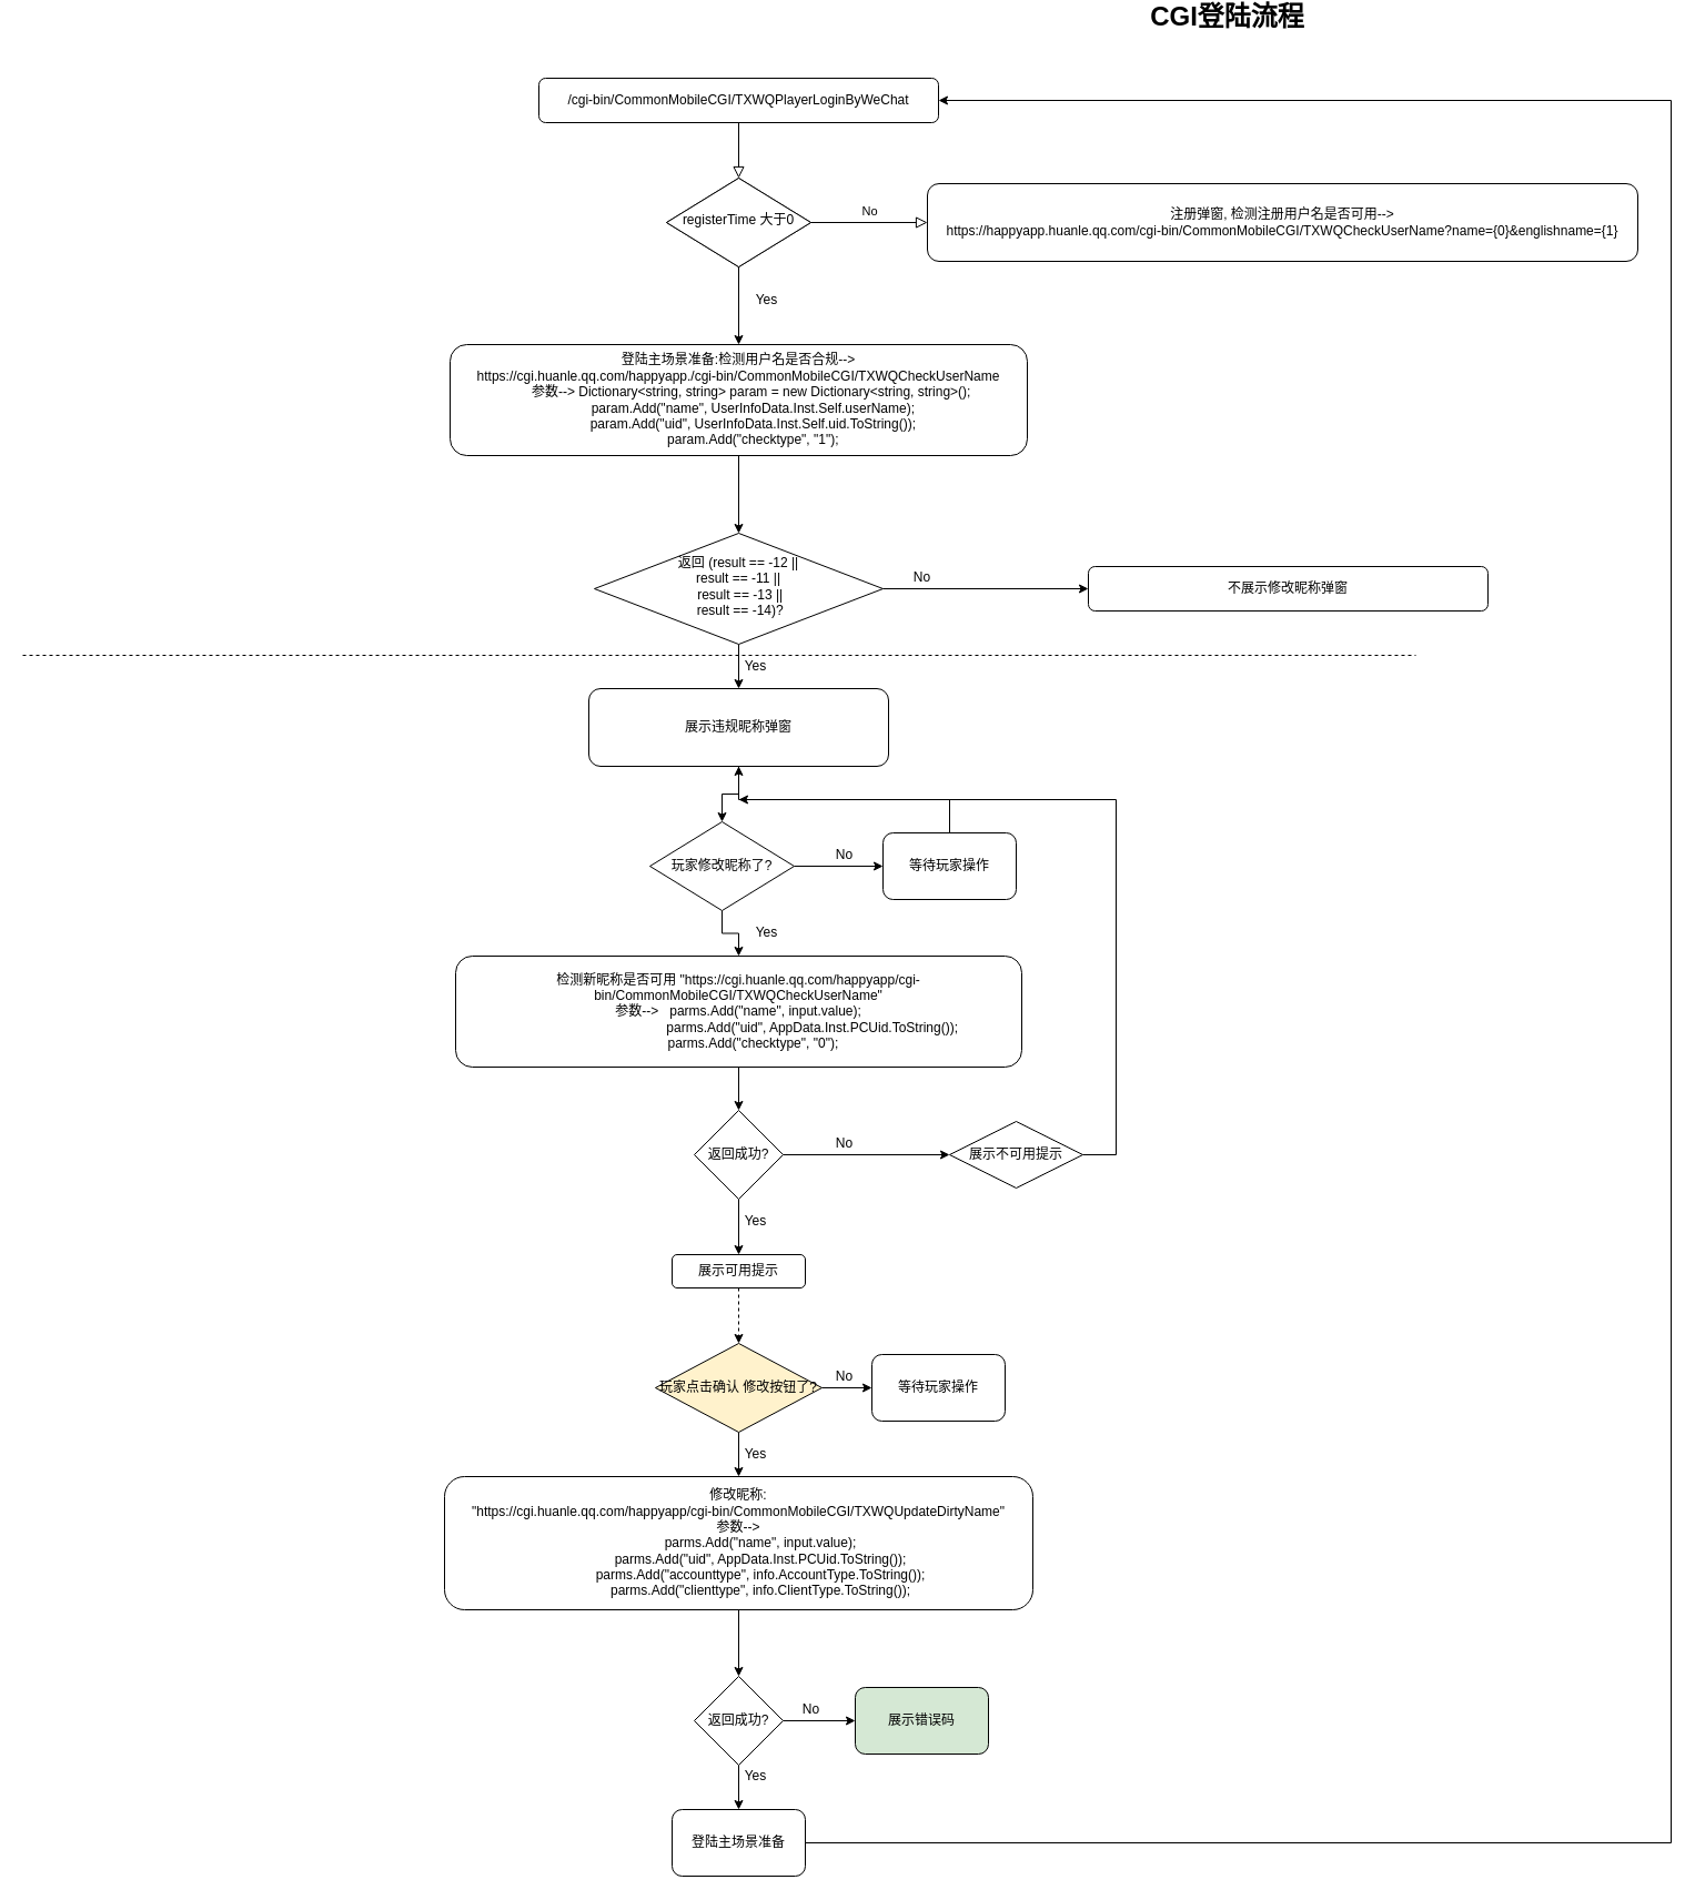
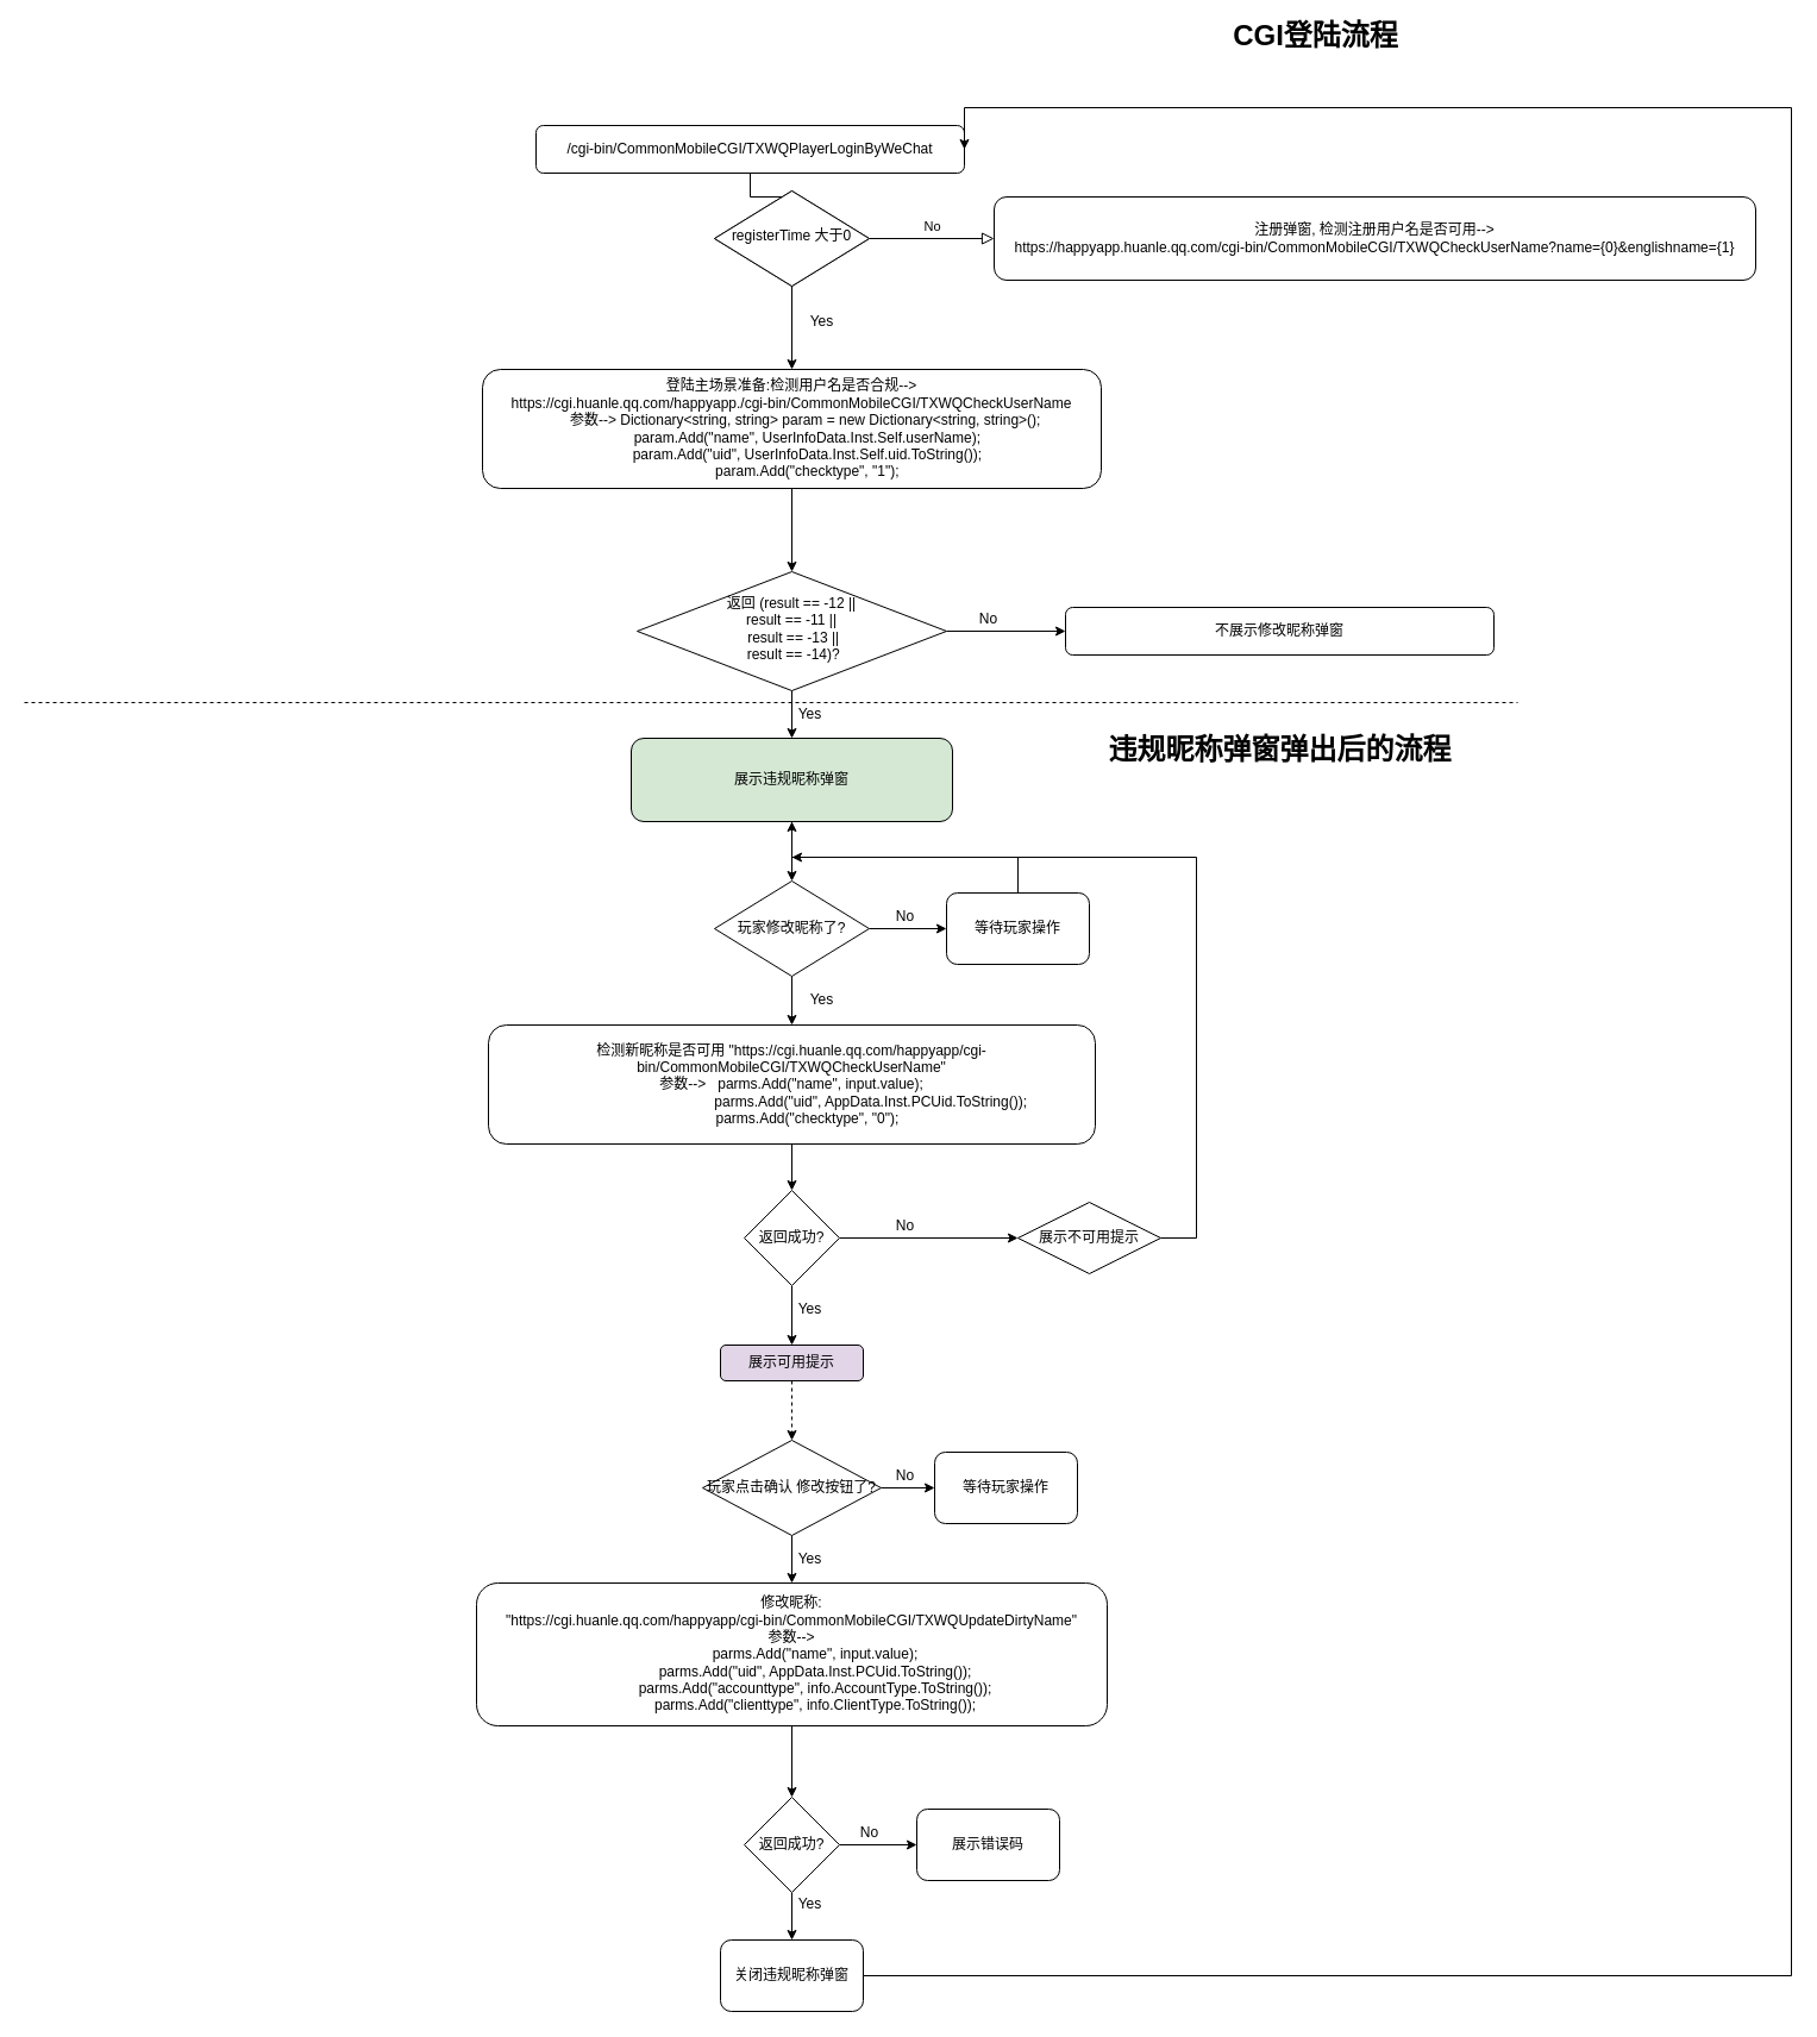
- <mxCell id="56" value="&lt;span&gt;&lt;font style=&quot;font-size: 24px&quot;&gt;&lt;b&gt;CGI登陆流程&lt;/b&gt;&lt;/font&gt;&lt;/span&gt;" style="text;html=1;align=center;verticalAlign=middle;resizable=0;points=[];autosize=1;strokeColor=none;fillColor=none;" vertex="1" parent="1"><mxGeometry x="1030" y="5" width="150" height="20" as="geometry" /></mxCell>
+ <mxCell id="56" value="&lt;span&gt;&lt;font style=&quot;font-size: 24px&quot;&gt;&lt;b&gt;CGI登陆流程&lt;/b&gt;&lt;/font&gt;&lt;/span&gt;" style="text;html=1;align=center;verticalAlign=middle;resizable=0;points=[];autosize=1;strokeColor=none;fillColor=none;" vertex="1" parent="1"><mxGeometry x="1030" y="20" width="150" height="20" as="geometry" /></mxCell>
- <mxCell id="3" value="/cgi-bin/CommonMobileCGI/TXWQPlayerLoginByWeChat" style="rounded=1;whiteSpace=wrap;html=1;fontSize=12;glass=0;strokeWidth=1;shadow=0;" parent="1" vertex="1"><mxGeometry x="485" y="70" width="360" height="40" as="geometry" /></mxCell>
+ <mxCell id="3" value="/cgi-bin/CommonMobileCGI/TXWQPlayerLoginByWeChat" style="rounded=1;whiteSpace=wrap;html=1;fontSize=12;glass=0;strokeWidth=1;shadow=0;" parent="1" vertex="1"><mxGeometry x="450" y="105" width="360" height="40" as="geometry" /></mxCell>
- <mxCell id="19" value="不展示修改昵称弹窗" style="rounded=1;whiteSpace=wrap;html=1;fontSize=12;glass=0;strokeWidth=1;shadow=0;" vertex="1" parent="1"><mxGeometry x="980" y="510" width="360" height="40" as="geometry" /></mxCell>
+ <mxCell id="19" value="不展示修改昵称弹窗" style="rounded=1;whiteSpace=wrap;html=1;fontSize=12;glass=0;strokeWidth=1;shadow=0;" vertex="1" parent="1"><mxGeometry x="895" y="510" width="360" height="40" as="geometry" /></mxCell>
+ <mxCell id="55" value="&lt;span&gt;&lt;font style=&quot;font-size: 24px&quot;&gt;&lt;b&gt;违规昵称弹窗弹出后的流程&lt;/b&gt;&lt;/font&gt;&lt;/span&gt;" style="text;html=1;align=center;verticalAlign=middle;resizable=0;points=[];autosize=1;strokeColor=none;fillColor=none;" vertex="1" parent="1"><mxGeometry x="925" y="620" width="300" height="20" as="geometry" /></mxCell>
- <mxCell id="8" value="展示违规昵称弹窗" style="rounded=1;whiteSpace=wrap;html=1;fontSize=12;glass=0;strokeWidth=1;shadow=0;" parent="1" vertex="1"><mxGeometry x="530" y="620" width="270" height="70" as="geometry" /></mxCell>
+ <mxCell id="8" value="展示违规昵称弹窗" style="rounded=1;whiteSpace=wrap;html=1;fontSize=12;glass=0;strokeWidth=1;shadow=0;fillColor=#d5e8d4;" parent="1" vertex="1"><mxGeometry x="530" y="620" width="270" height="70" as="geometry" /></mxCell>
- <mxCell id="22" value="玩家修改昵称了?" style="rhombus;whiteSpace=wrap;html=1;" vertex="1" parent="1"><mxGeometry x="585" y="740" width="130" height="80" as="geometry" /></mxCell>
+ <mxCell id="22" value="玩家修改昵称了?" style="rhombus;whiteSpace=wrap;html=1;" vertex="1" parent="1"><mxGeometry x="600" y="740" width="130" height="80" as="geometry" /></mxCell>
- <mxCell id="40" value="展示可用提示" style="rounded=1;whiteSpace=wrap;html=1;" vertex="1" parent="1"><mxGeometry x="605" y="1130" width="120" height="30" as="geometry" /></mxCell>
+ <mxCell id="40" value="展示可用提示" style="rounded=1;whiteSpace=wrap;html=1;fillColor=#e1d5e7;" vertex="1" parent="1"><mxGeometry x="605" y="1130" width="120" height="30" as="geometry" /></mxCell>
- <mxCell id="38" value="玩家点击确认&amp;nbsp;修改按钮了?" style="rhombus;whiteSpace=wrap;html=1;fillColor=#fff2cc;" vertex="1" parent="1"><mxGeometry x="590" y="1210" width="150" height="80" as="geometry" /></mxCell>
+ <mxCell id="38" value="玩家点击确认&amp;nbsp;修改按钮了?" style="rhombus;whiteSpace=wrap;html=1;" vertex="1" parent="1"><mxGeometry x="590" y="1210" width="150" height="80" as="geometry" /></mxCell>
- <mxCell id="46" value="展示错误码" style="rounded=1;whiteSpace=wrap;html=1;fillColor=#d5e8d4;" vertex="1" parent="1"><mxGeometry x="770" y="1520" width="120" height="60" as="geometry" /></mxCell>
+ <mxCell id="46" value="展示错误码" style="rounded=1;whiteSpace=wrap;html=1;" vertex="1" parent="1"><mxGeometry x="770" y="1520" width="120" height="60" as="geometry" /></mxCell>
- <mxCell id="48" value="登陆主场景准备" style="rounded=1;whiteSpace=wrap;html=1;" vertex="1" parent="1"><mxGeometry x="605" y="1630" width="120" height="60" as="geometry" /></mxCell>
+ <mxCell id="48" value="关闭违规昵称弹窗" style="rounded=1;whiteSpace=wrap;html=1;" vertex="1" parent="1"><mxGeometry x="605" y="1630" width="120" height="60" as="geometry" /></mxCell>
